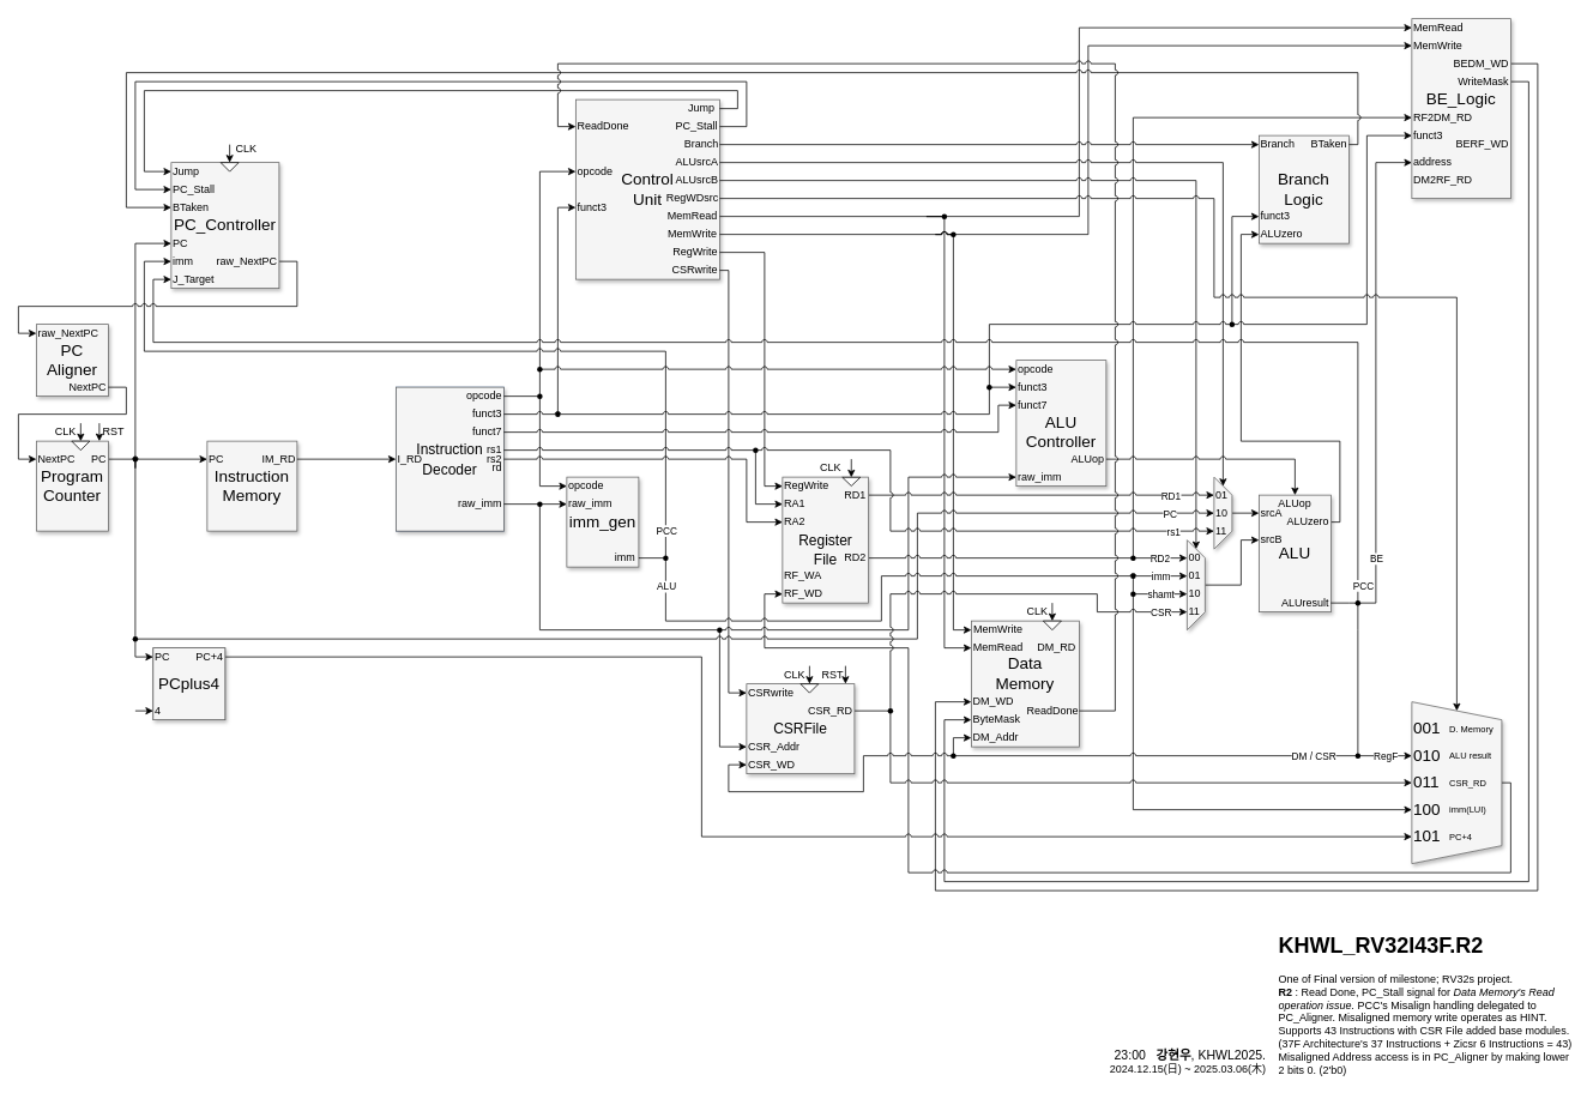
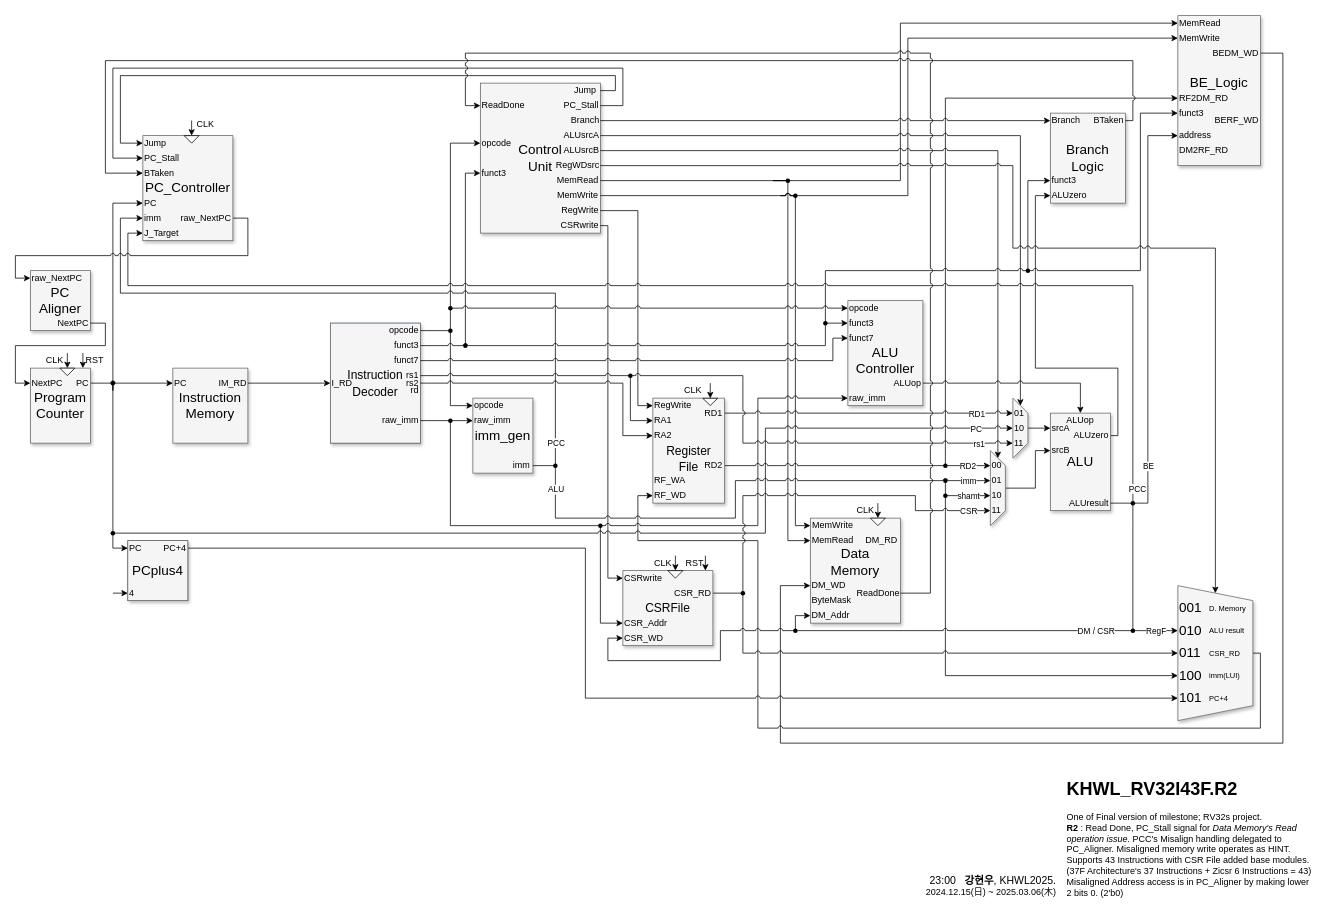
- <mxCell id="83" value="WriteMask" style="text;html=1;align=right;verticalAlign=middle;whiteSpace=wrap;rounded=0;container=0;fontColor=#000000;" parent="73" vertex="1"><mxGeometry x="50" y="60" width="60" height="20" as="geometry" /></mxCell>
- <mxCell id="36" style="edgeStyle=orthogonalEdgeStyle;rounded=0;orthogonalLoop=1;jettySize=auto;html=1;entryX=0;entryY=0.5;entryDx=0;entryDy=0;exitX=1;exitY=0.5;exitDx=0;exitDy=0;jumpStyle=arc;fontColor=#000000;" parent="1" source="83" target="92" edge="1"><mxGeometry relative="1" as="geometry"><Array as="points"><mxPoint x="1700" y="90" /><mxPoint x="1700" y="980" /><mxPoint x="1050" y="980" /><mxPoint x="1050" y="800" /></Array></mxGeometry></mxCell>
